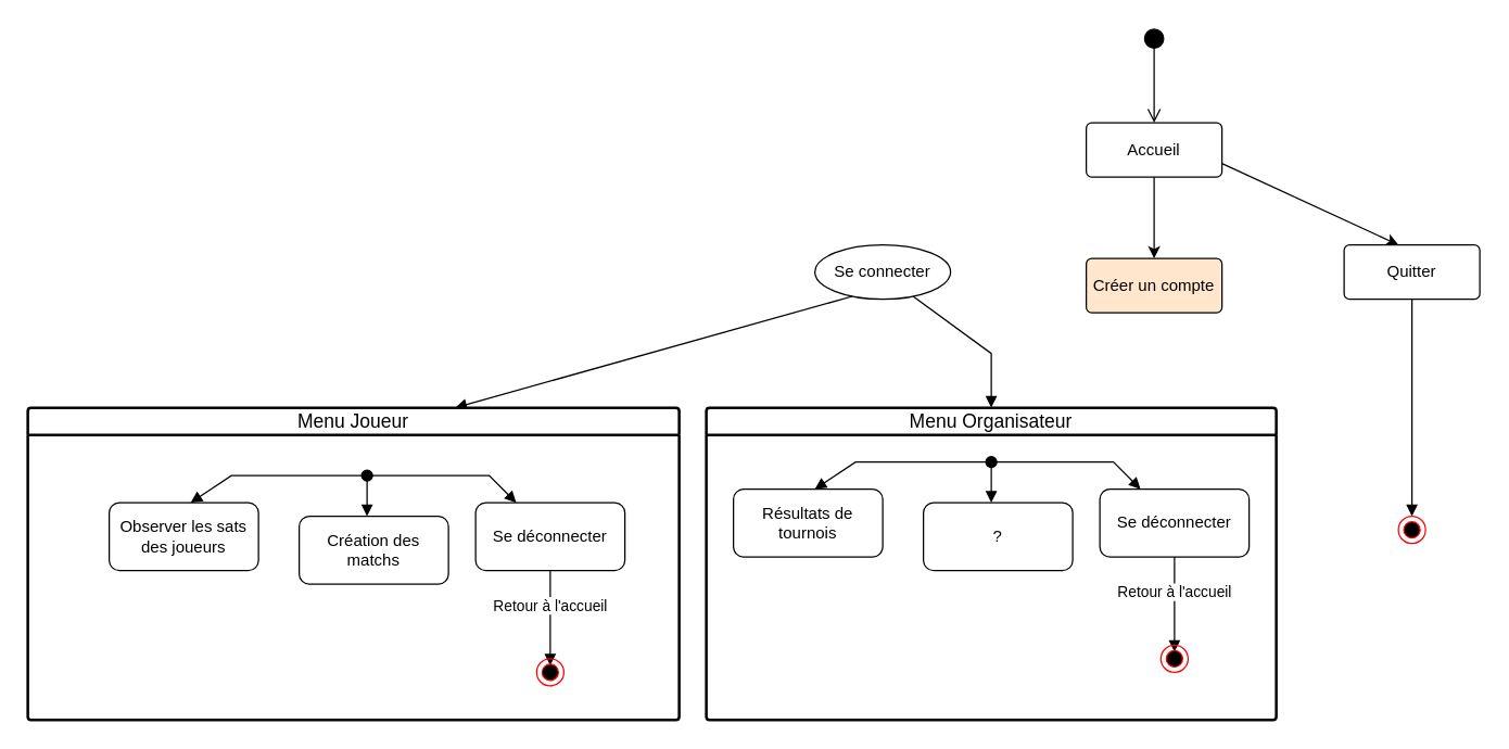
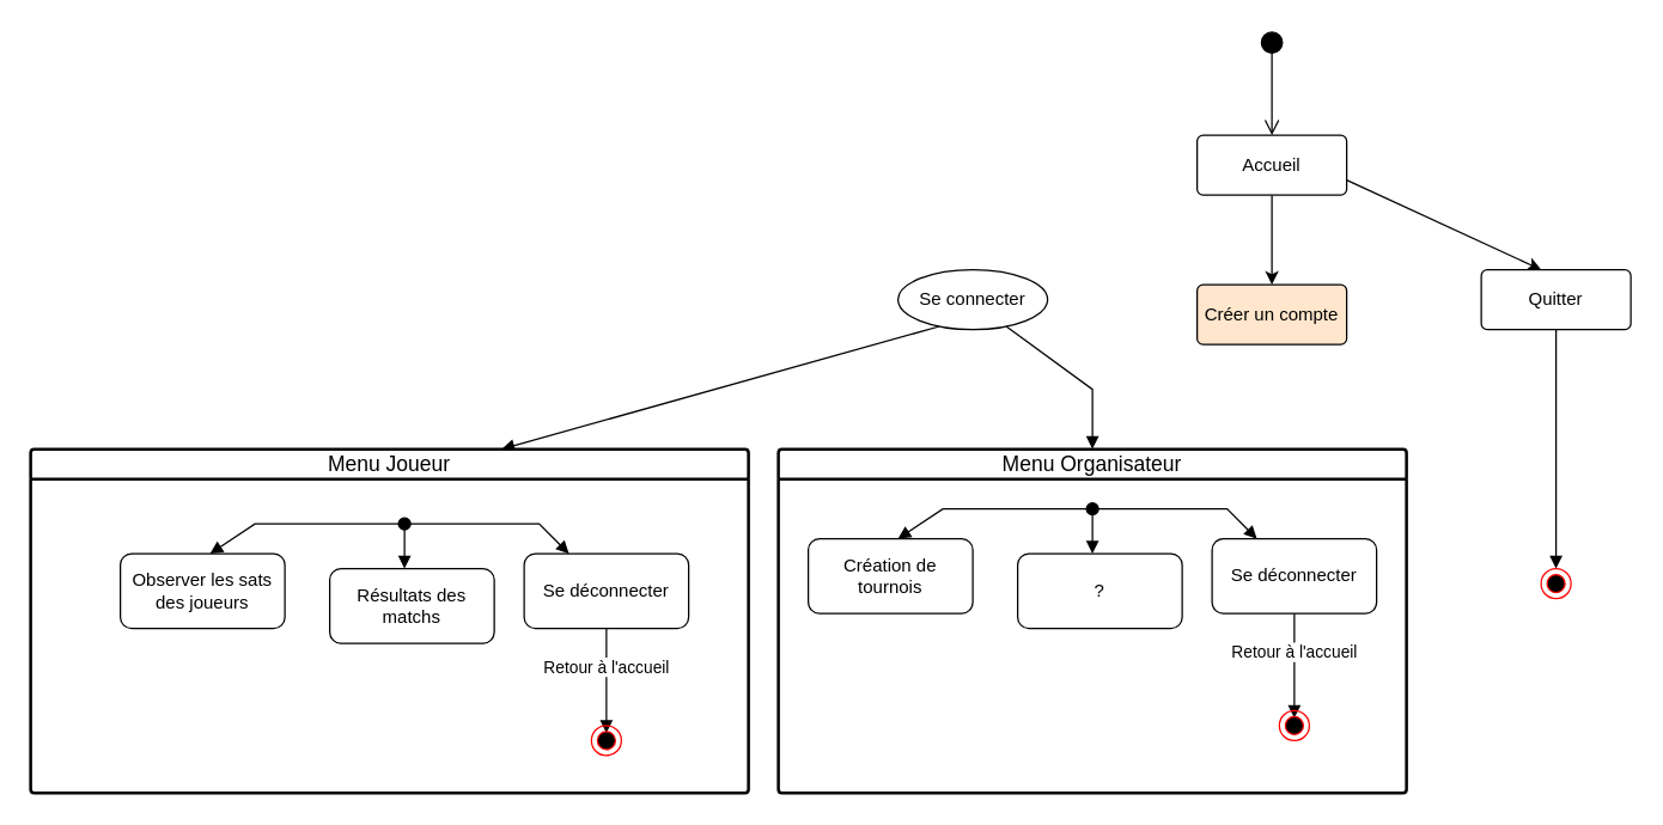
- <mxCell id="26" value="Résultats de tournois" style="rounded=1;whiteSpace=wrap;html=1;" vertex="1" parent="1"><mxGeometry x="540" y="360" width="110" height="50" as="geometry" /></mxCell>
+ <mxCell id="26" value="Création de tournois" style="rounded=1;whiteSpace=wrap;html=1;" vertex="1" parent="1"><mxGeometry x="540" y="360" width="110" height="50" as="geometry" /></mxCell>
- <mxCell id="20" value="Création des matchs" style="rounded=1;whiteSpace=wrap;html=1;" vertex="1" parent="1"><mxGeometry x="220" y="380" width="110" height="50" as="geometry" /></mxCell>
+ <mxCell id="20" value="Résultats des matchs" style="rounded=1;whiteSpace=wrap;html=1;" vertex="1" parent="1"><mxGeometry x="220" y="380" width="110" height="50" as="geometry" /></mxCell>
